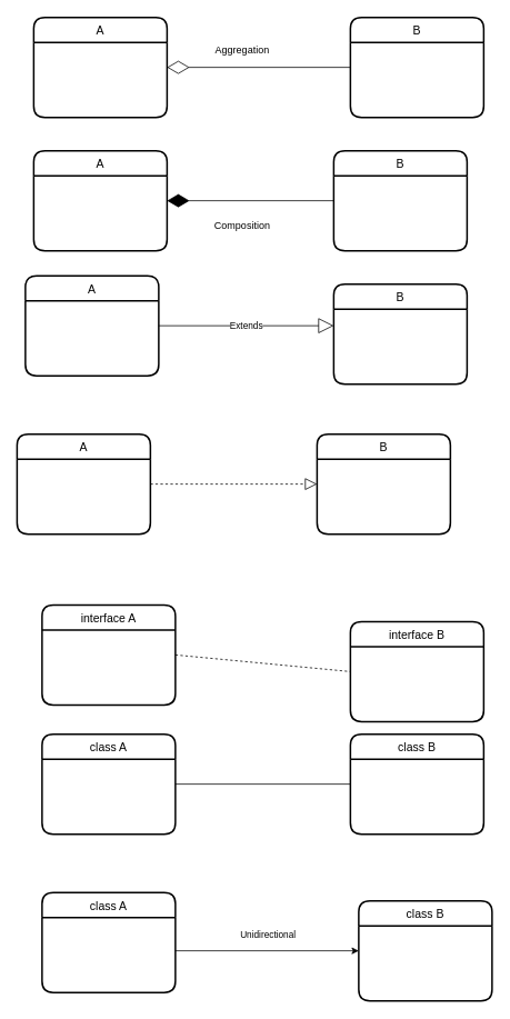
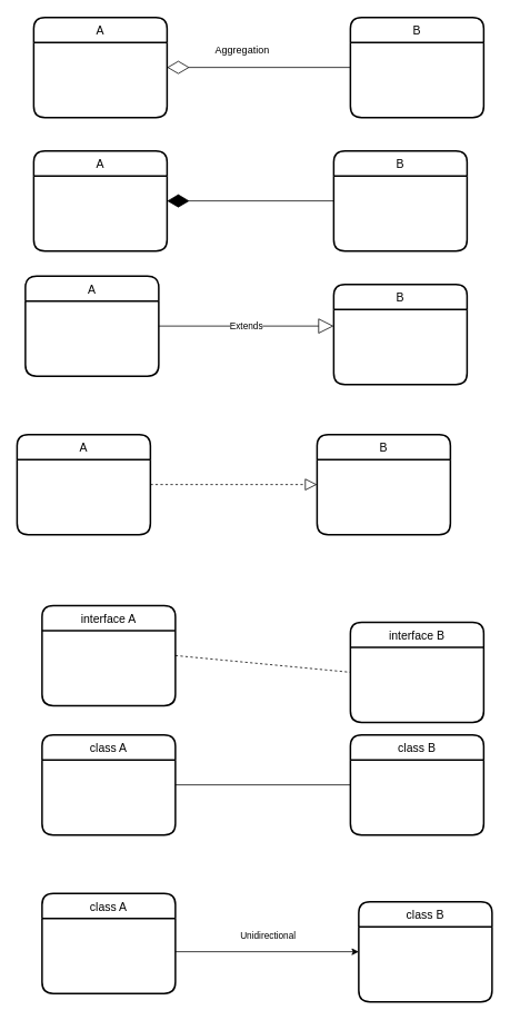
- <mxCell id="9" value="Composition" style="text;html=1;align=center;verticalAlign=middle;resizable=0;points=[];autosize=1;strokeColor=none;fillColor=none;" vertex="1" parent="1"><mxGeometry x="250" y="260" width="80" height="20" as="geometry" /></mxCell>
